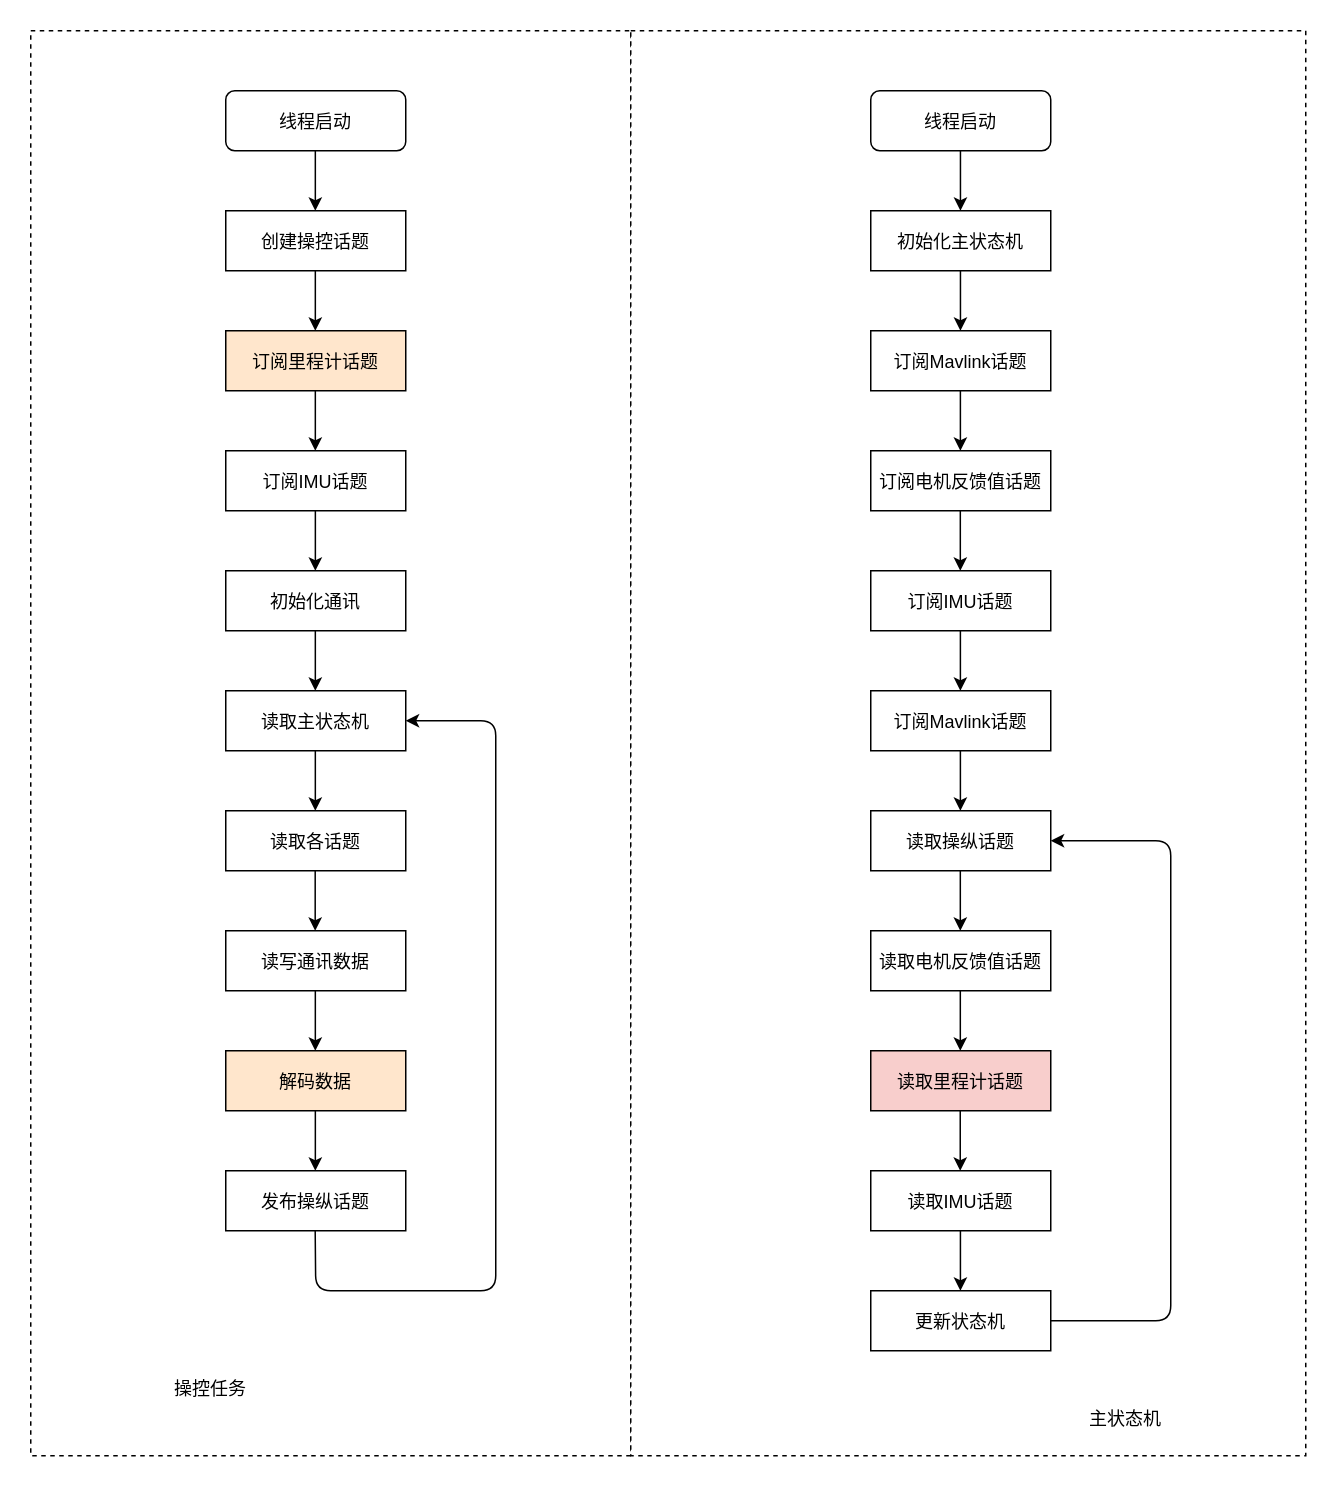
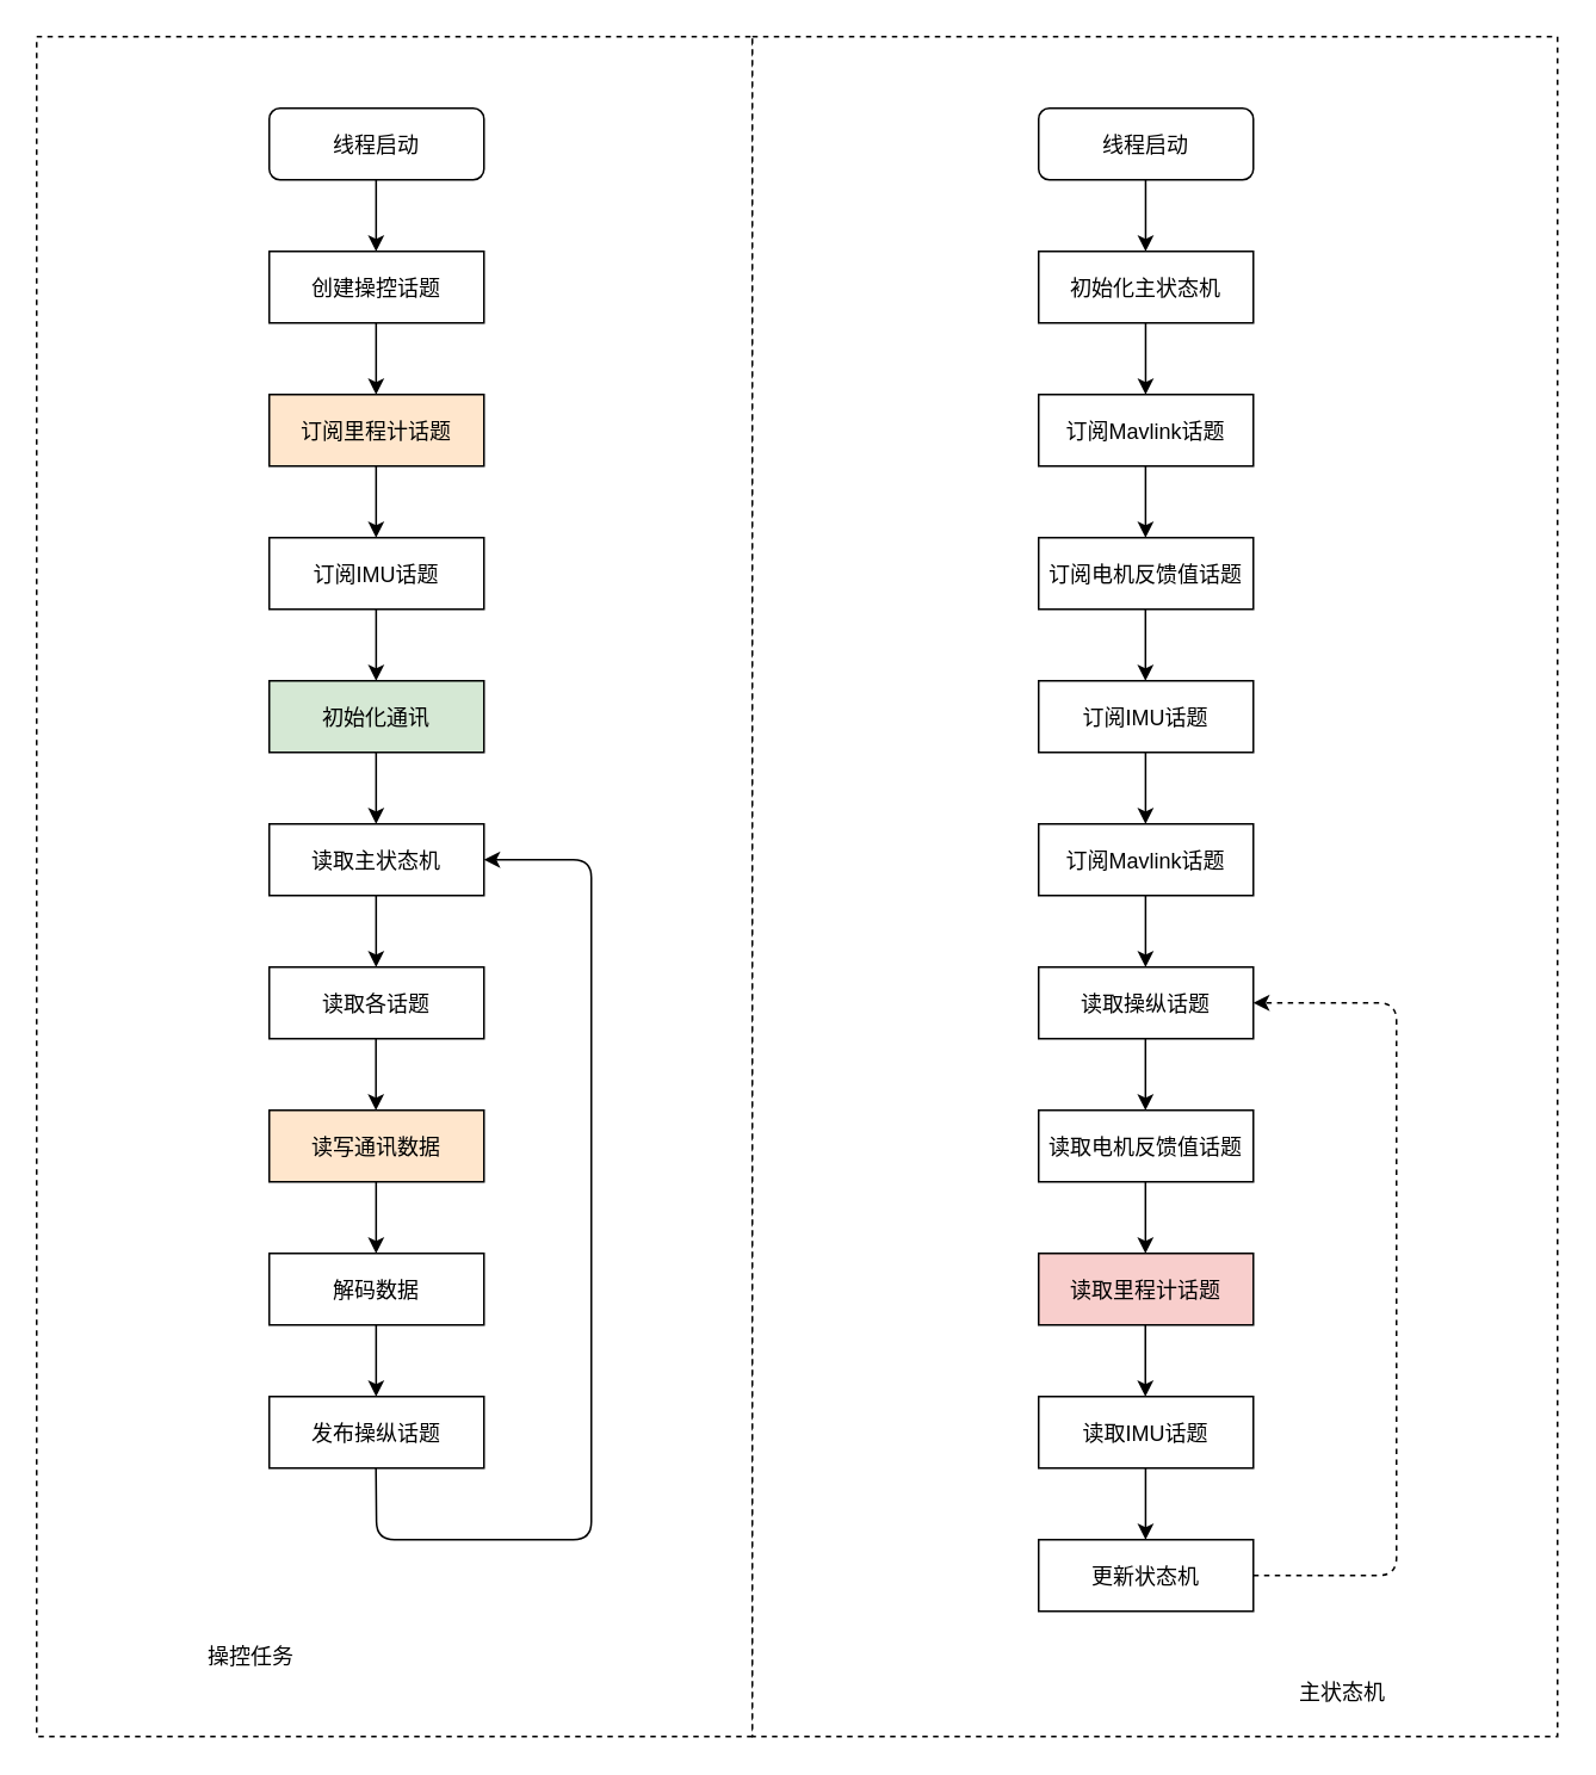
- <mxCell id="34" value="初始化通讯" style="rounded=0;" vertex="1" parent="1"><mxGeometry x="150" y="380" width="120" height="40" as="geometry" /></mxCell>
+ <mxCell id="34" value="初始化通讯" style="rounded=0;fillColor=#d5e8d4;" vertex="1" parent="1"><mxGeometry x="150" y="380" width="120" height="40" as="geometry" /></mxCell>
- <mxCell id="32" value="读写通讯数据" style="rounded=0;" vertex="1" parent="1"><mxGeometry x="150" y="620" width="120" height="40" as="geometry" /></mxCell>
+ <mxCell id="32" value="读写通讯数据" style="rounded=0;fillColor=#ffe6cc;" vertex="1" parent="1"><mxGeometry x="150" y="620" width="120" height="40" as="geometry" /></mxCell>
- <mxCell id="36" value="解码数据" style="rounded=0;fillColor=#ffe6cc;" vertex="1" parent="1"><mxGeometry x="150" y="700" width="120" height="40" as="geometry" /></mxCell>
+ <mxCell id="36" value="解码数据" style="rounded=0;" vertex="1" parent="1"><mxGeometry x="150" y="700" width="120" height="40" as="geometry" /></mxCell>
- <mxCell id="23" value="" style="endArrow=classic;exitX=1;exitY=0.5;exitDx=0;exitDy=0;entryX=1;entryY=0.5;entryDx=0;entryDy=0;" edge="1" parent="1" source="21" target="25"><mxGeometry width="50" height="50" relative="1" as="geometry"><mxPoint x="760" y="860" as="sourcePoint" /><mxPoint x="780" y="360" as="targetPoint" /><Array as="points"><mxPoint x="780" y="880" /><mxPoint x="780" y="640" /><mxPoint x="780" y="560" /></Array></mxGeometry></mxCell>
+ <mxCell id="23" value="" style="endArrow=classic;exitX=1;exitY=0.5;exitDx=0;exitDy=0;entryX=1;entryY=0.5;entryDx=0;entryDy=0;dashed=1;" edge="1" parent="1" source="21" target="25"><mxGeometry width="50" height="50" relative="1" as="geometry"><mxPoint x="760" y="860" as="sourcePoint" /><mxPoint x="780" y="360" as="targetPoint" /><Array as="points"><mxPoint x="780" y="880" /><mxPoint x="780" y="640" /><mxPoint x="780" y="560" /></Array></mxGeometry></mxCell>
